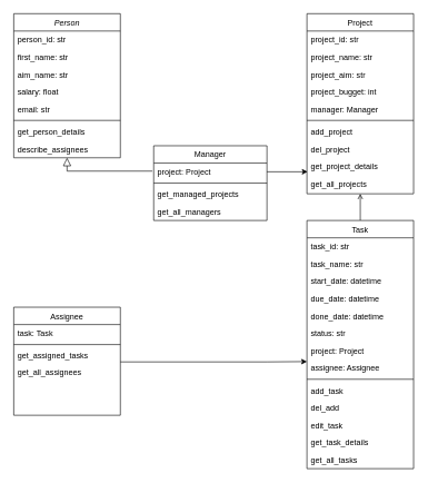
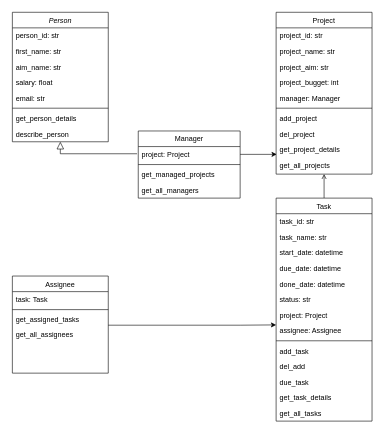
- <mxCell id="10" value="describe_assignees" style="text;align=left;verticalAlign=top;spacingLeft=4;spacingRight=4;overflow=hidden;rotatable=0;points=[[0,0.5],[1,0.5]];portConstraint=eastwest;" parent="2" vertex="1"><mxGeometry y="190" width="160" height="26" as="geometry" /></mxCell>
+ <mxCell id="10" value="describe_person" style="text;align=left;verticalAlign=top;spacingLeft=4;spacingRight=4;overflow=hidden;rotatable=0;points=[[0,0.5],[1,0.5]];portConstraint=eastwest;" parent="2" vertex="1"><mxGeometry y="190" width="160" height="26" as="geometry" /></mxCell>
- <mxCell id="36" value="edit_task" style="text;align=left;verticalAlign=top;spacingLeft=4;spacingRight=4;overflow=hidden;rotatable=0;points=[[0,0.5],[1,0.5]];portConstraint=eastwest;" parent="24" vertex="1"><mxGeometry y="294" width="160" height="26" as="geometry" /></mxCell>
+ <mxCell id="36" value="due_task" style="text;align=left;verticalAlign=top;spacingLeft=4;spacingRight=4;overflow=hidden;rotatable=0;points=[[0,0.5],[1,0.5]];portConstraint=eastwest;" parent="24" vertex="1"><mxGeometry y="294" width="160" height="26" as="geometry" /></mxCell>
